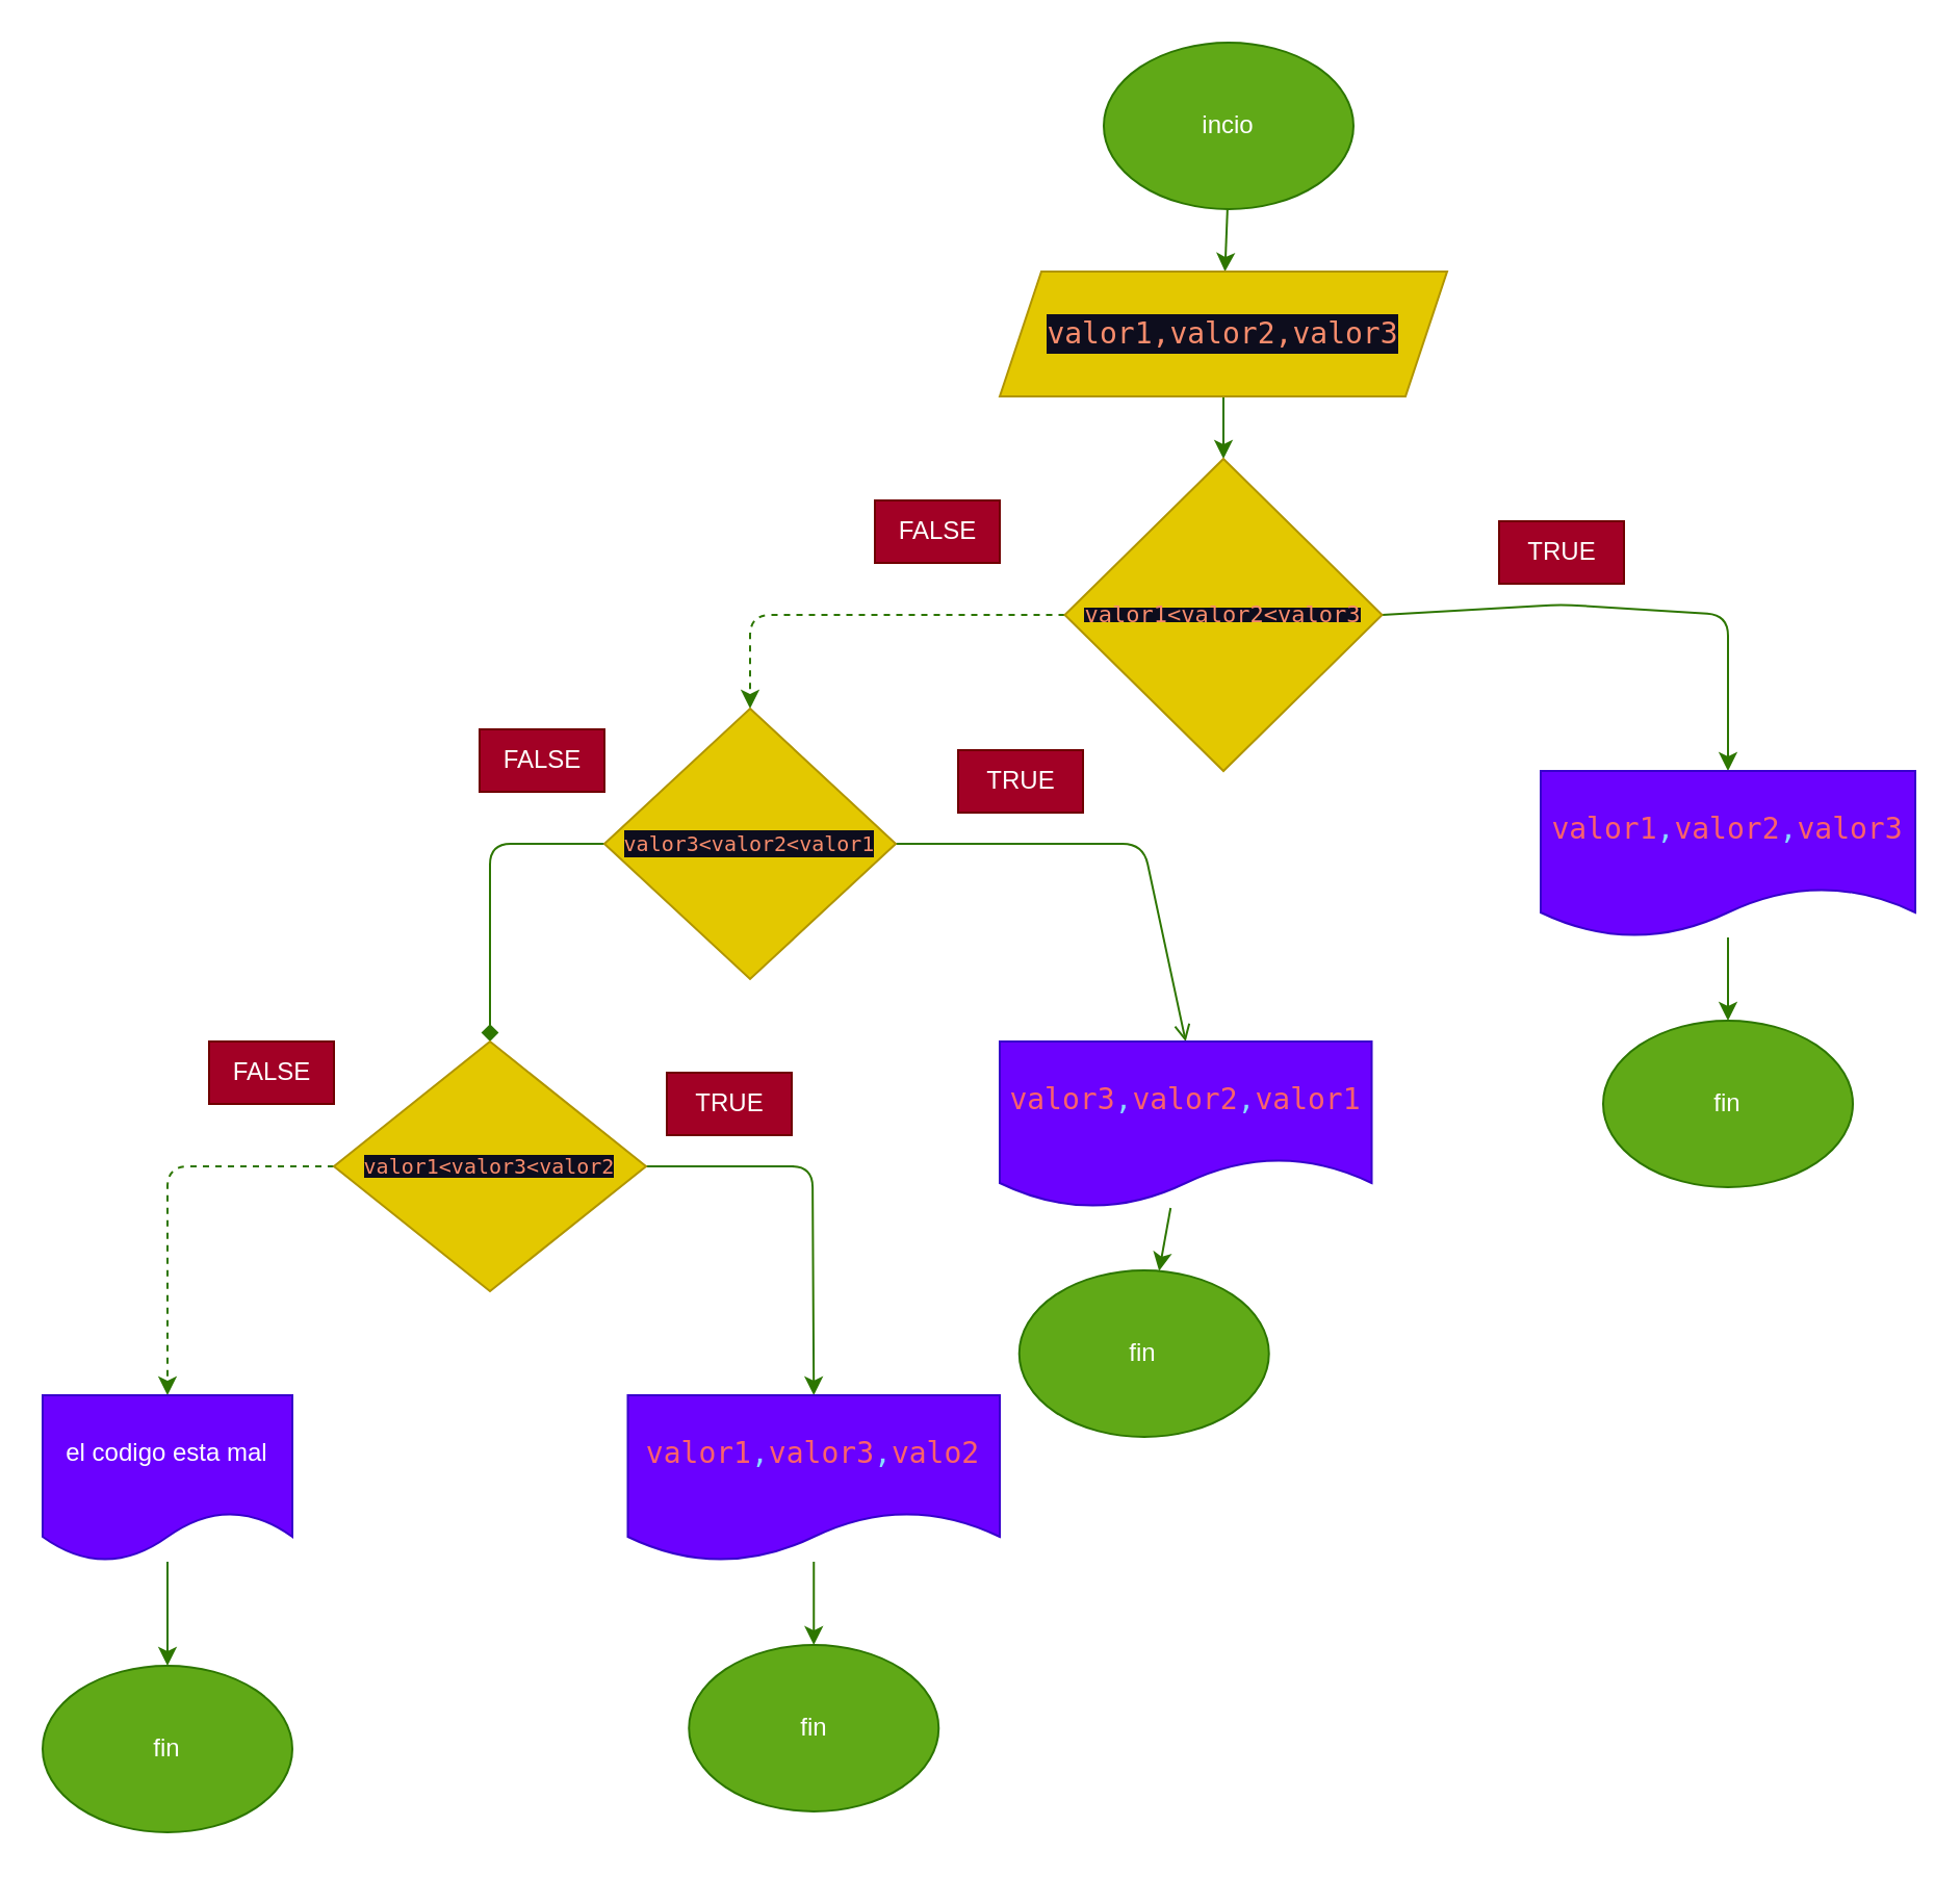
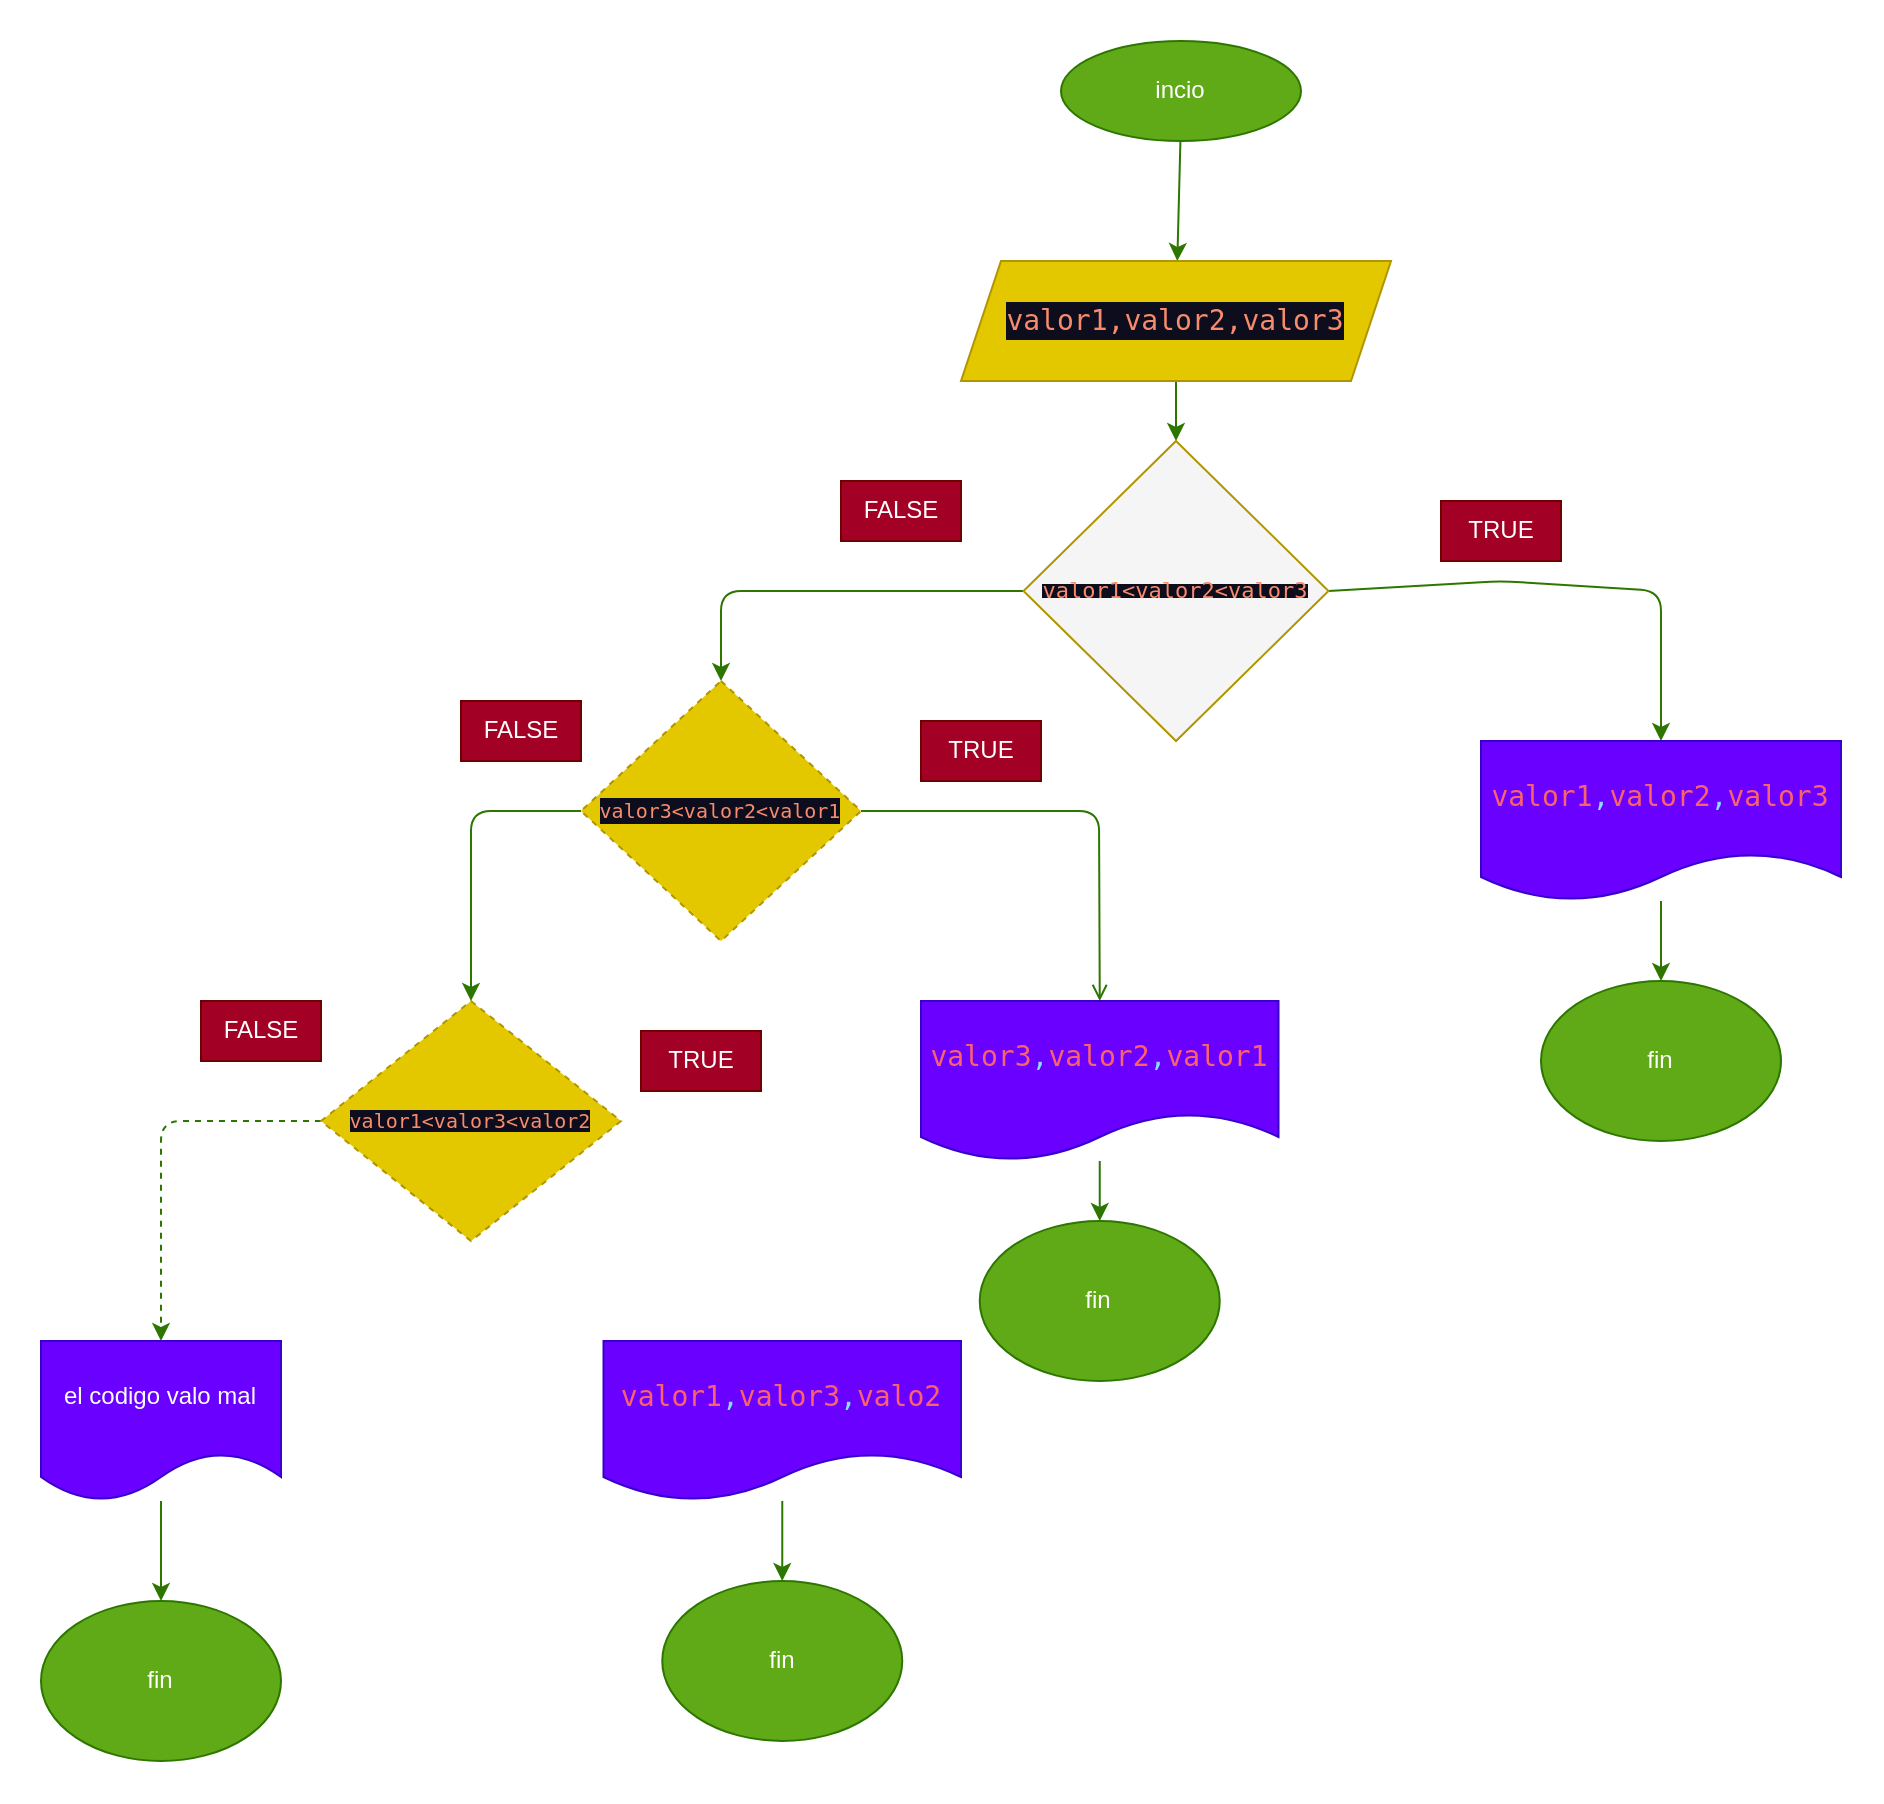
- <mxCell id="3" value="incio" style="ellipse;whiteSpace=wrap;html=1;fillColor=#60a917;fontColor=#ffffff;strokeColor=#2D7600;" vertex="1" parent="1"><mxGeometry x="530" y="20" width="120" height="80" as="geometry" /></mxCell>
+ <mxCell id="3" value="incio" style="ellipse;whiteSpace=wrap;html=1;fillColor=#60a917;fontColor=#ffffff;strokeColor=#2D7600;" vertex="1" parent="1"><mxGeometry x="530" y="20" width="120" height="50" as="geometry" /></mxCell>
- <mxCell id="6" style="edgeStyle=none;html=1;exitX=0;exitY=0.5;exitDx=0;exitDy=0;entryX=0.5;entryY=0;entryDx=0;entryDy=0;fontSize=12;fillColor=#60a917;strokeColor=#2D7600;dashed=1;" edge="1" parent="1" source="8" target="11"><mxGeometry relative="1" as="geometry"><Array as="points"><mxPoint x="360" y="295" /></Array></mxGeometry></mxCell>
+ <mxCell id="6" style="edgeStyle=none;html=1;exitX=0;exitY=0.5;exitDx=0;exitDy=0;entryX=0.5;entryY=0;entryDx=0;entryDy=0;fontSize=12;fillColor=#60a917;strokeColor=#2D7600;" edge="1" parent="1" source="8" target="11"><mxGeometry relative="1" as="geometry"><Array as="points"><mxPoint x="360" y="295" /></Array></mxGeometry></mxCell>
- <mxCell id="8" value="&lt;div style=&quot;color: rgb(255, 255, 255); background-color: rgb(13, 13, 29); font-family: &amp;quot;Droid Sans Mono&amp;quot;, &amp;quot;monospace&amp;quot;, monospace; line-height: 66%;&quot;&gt;&lt;span style=&quot;color: rgb(247, 140, 108);&quot;&gt;&lt;font style=&quot;font-size: 11px;&quot;&gt;valor1&amp;lt;valor2&amp;lt;valor3&lt;/font&gt;&lt;/span&gt;&lt;/div&gt;" style="rhombus;whiteSpace=wrap;html=1;fillColor=#e3c800;fontColor=#000000;strokeColor=#B09500;" vertex="1" parent="1"><mxGeometry x="511.25" y="220" width="152.5" height="150" as="geometry" /></mxCell>
+ <mxCell id="8" value="&lt;div style=&quot;color: rgb(255, 255, 255); background-color: rgb(13, 13, 29); font-family: &amp;quot;Droid Sans Mono&amp;quot;, &amp;quot;monospace&amp;quot;, monospace; line-height: 66%;&quot;&gt;&lt;span style=&quot;color: rgb(247, 140, 108);&quot;&gt;&lt;font style=&quot;font-size: 11px;&quot;&gt;valor1&amp;lt;valor2&amp;lt;valor3&lt;/font&gt;&lt;/span&gt;&lt;/div&gt;" style="rhombus;whiteSpace=wrap;html=1;fillColor=#f5f5f5;fontColor=#000000;strokeColor=#B09500;" vertex="1" parent="1"><mxGeometry x="511.25" y="220" width="152.5" height="150" as="geometry" /></mxCell>
- <mxCell id="11" value="&lt;span style=&quot;color: rgb(247, 140, 108); font-family: &amp;quot;Droid Sans Mono&amp;quot;, &amp;quot;monospace&amp;quot;, monospace; background-color: rgb(13, 13, 29);&quot;&gt;&lt;font style=&quot;font-size: 10px;&quot;&gt;valor3&amp;lt;valor2&amp;lt;valor1&lt;/font&gt;&lt;/span&gt;" style="rhombus;whiteSpace=wrap;html=1;fontSize=11;fillColor=#e3c800;fontColor=#000000;strokeColor=#B09500;" vertex="1" parent="1"><mxGeometry x="290" y="340" width="140" height="130" as="geometry" /></mxCell>
+ <mxCell id="11" value="&lt;span style=&quot;color: rgb(247, 140, 108); font-family: &amp;quot;Droid Sans Mono&amp;quot;, &amp;quot;monospace&amp;quot;, monospace; background-color: rgb(13, 13, 29);&quot;&gt;&lt;font style=&quot;font-size: 10px;&quot;&gt;valor3&amp;lt;valor2&amp;lt;valor1&lt;/font&gt;&lt;/span&gt;" style="rhombus;whiteSpace=wrap;html=1;fontSize=11;fillColor=#e3c800;fontColor=#000000;strokeColor=#B09500;dashed=1;" vertex="1" parent="1"><mxGeometry x="290" y="340" width="140" height="130" as="geometry" /></mxCell>
- <mxCell id="9" style="edgeStyle=none;html=1;exitX=0;exitY=0.5;exitDx=0;exitDy=0;entryX=0.5;entryY=0;entryDx=0;entryDy=0;fontSize=12;fillColor=#60a917;strokeColor=#2D7600;endArrow=diamond;" edge="1" parent="1" source="11" target="18"><mxGeometry relative="1" as="geometry"><Array as="points"><mxPoint x="235" y="405" /></Array></mxGeometry></mxCell>
+ <mxCell id="9" style="edgeStyle=none;html=1;exitX=0;exitY=0.5;exitDx=0;exitDy=0;entryX=0.5;entryY=0;entryDx=0;entryDy=0;fontSize=12;fillColor=#60a917;strokeColor=#2D7600;" edge="1" parent="1" source="11" target="18"><mxGeometry relative="1" as="geometry"><Array as="points"><mxPoint x="235" y="405" /></Array></mxGeometry></mxCell>
- <mxCell id="13" value="&lt;span style=&quot;font-family: &amp;quot;Droid Sans Mono&amp;quot;, &amp;quot;monospace&amp;quot;, monospace; font-size: 14px; color: rgb(252, 98, 106);&quot;&gt;valor3&lt;/span&gt;&lt;span style=&quot;font-family: &amp;quot;Droid Sans Mono&amp;quot;, &amp;quot;monospace&amp;quot;, monospace; font-size: 14px; color: rgb(137, 221, 255);&quot;&gt;,&lt;/span&gt;&lt;span style=&quot;font-family: &amp;quot;Droid Sans Mono&amp;quot;, &amp;quot;monospace&amp;quot;, monospace; font-size: 14px; color: rgb(252, 98, 106);&quot;&gt;valor2&lt;/span&gt;&lt;span style=&quot;font-family: &amp;quot;Droid Sans Mono&amp;quot;, &amp;quot;monospace&amp;quot;, monospace; font-size: 14px; color: rgb(137, 221, 255);&quot;&gt;,&lt;/span&gt;&lt;span style=&quot;font-family: &amp;quot;Droid Sans Mono&amp;quot;, &amp;quot;monospace&amp;quot;, monospace; font-size: 14px; color: rgb(252, 98, 106);&quot;&gt;valor1&lt;/span&gt;" style="shape=document;whiteSpace=wrap;html=1;boundedLbl=1;fontSize=10;fillColor=#6a00ff;fontColor=#ffffff;strokeColor=#3700CC;" vertex="1" parent="1"><mxGeometry x="480" y="500" width="178.75" height="80" as="geometry" /></mxCell>
+ <mxCell id="13" value="&lt;span style=&quot;font-family: &amp;quot;Droid Sans Mono&amp;quot;, &amp;quot;monospace&amp;quot;, monospace; font-size: 14px; color: rgb(252, 98, 106);&quot;&gt;valor3&lt;/span&gt;&lt;span style=&quot;font-family: &amp;quot;Droid Sans Mono&amp;quot;, &amp;quot;monospace&amp;quot;, monospace; font-size: 14px; color: rgb(137, 221, 255);&quot;&gt;,&lt;/span&gt;&lt;span style=&quot;font-family: &amp;quot;Droid Sans Mono&amp;quot;, &amp;quot;monospace&amp;quot;, monospace; font-size: 14px; color: rgb(252, 98, 106);&quot;&gt;valor2&lt;/span&gt;&lt;span style=&quot;font-family: &amp;quot;Droid Sans Mono&amp;quot;, &amp;quot;monospace&amp;quot;, monospace; font-size: 14px; color: rgb(137, 221, 255);&quot;&gt;,&lt;/span&gt;&lt;span style=&quot;font-family: &amp;quot;Droid Sans Mono&amp;quot;, &amp;quot;monospace&amp;quot;, monospace; font-size: 14px; color: rgb(252, 98, 106);&quot;&gt;valor1&lt;/span&gt;" style="shape=document;whiteSpace=wrap;html=1;boundedLbl=1;fontSize=10;fillColor=#6a00ff;fontColor=#ffffff;strokeColor=#3700CC;" vertex="1" parent="1"><mxGeometry x="460" y="500" width="178.75" height="80" as="geometry" /></mxCell>
- <mxCell id="18" value="&lt;span style=&quot;color: rgb(247, 140, 108); font-family: &amp;quot;Droid Sans Mono&amp;quot;, &amp;quot;monospace&amp;quot;, monospace; background-color: rgb(13, 13, 29);&quot;&gt;&lt;font style=&quot;font-size: 10px;&quot;&gt;valor1&amp;lt;valor3&amp;lt;valor2&lt;/font&gt;&lt;/span&gt;" style="rhombus;whiteSpace=wrap;html=1;fontSize=10;fillColor=#e3c800;fontColor=#000000;strokeColor=#B09500;" vertex="1" parent="1"><mxGeometry x="160" y="500" width="150" height="120" as="geometry" /></mxCell>
+ <mxCell id="18" value="&lt;span style=&quot;color: rgb(247, 140, 108); font-family: &amp;quot;Droid Sans Mono&amp;quot;, &amp;quot;monospace&amp;quot;, monospace; background-color: rgb(13, 13, 29);&quot;&gt;&lt;font style=&quot;font-size: 10px;&quot;&gt;valor1&amp;lt;valor3&amp;lt;valor2&lt;/font&gt;&lt;/span&gt;" style="rhombus;whiteSpace=wrap;html=1;fontSize=10;fillColor=#e3c800;fontColor=#000000;strokeColor=#B09500;dashed=1;" vertex="1" parent="1"><mxGeometry x="160" y="500" width="150" height="120" as="geometry" /></mxCell>
- <mxCell id="17" style="edgeStyle=none;html=1;exitX=1;exitY=0.5;exitDx=0;exitDy=0;entryX=0.5;entryY=0;entryDx=0;entryDy=0;fontSize=12;fillColor=#60a917;strokeColor=#2D7600;" edge="1" parent="1" source="18" target="20"><mxGeometry relative="1" as="geometry"><Array as="points"><mxPoint x="390" y="560" /></Array></mxGeometry></mxCell>
- <mxCell id="22" value="&lt;font style=&quot;font-size: 12px;&quot;&gt;el codigo esta mal&lt;/font&gt;" style="shape=document;whiteSpace=wrap;html=1;boundedLbl=1;fontSize=10;fillColor=#6a00ff;fontColor=#ffffff;strokeColor=#3700CC;" vertex="1" parent="1"><mxGeometry x="20" y="670" width="120" height="80" as="geometry" /></mxCell>
+ <mxCell id="22" value="&lt;font style=&quot;font-size: 12px;&quot;&gt;el codigo valo mal&lt;/font&gt;" style="shape=document;whiteSpace=wrap;html=1;boundedLbl=1;fontSize=10;fillColor=#6a00ff;fontColor=#ffffff;strokeColor=#3700CC;" vertex="1" parent="1"><mxGeometry x="20" y="670" width="120" height="80" as="geometry" /></mxCell>
